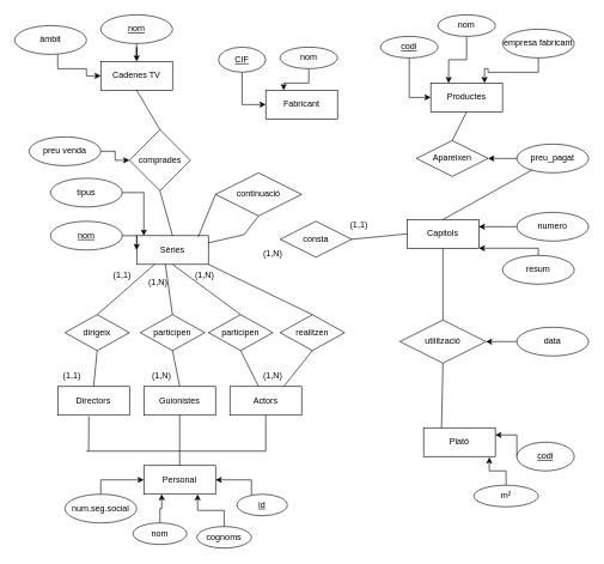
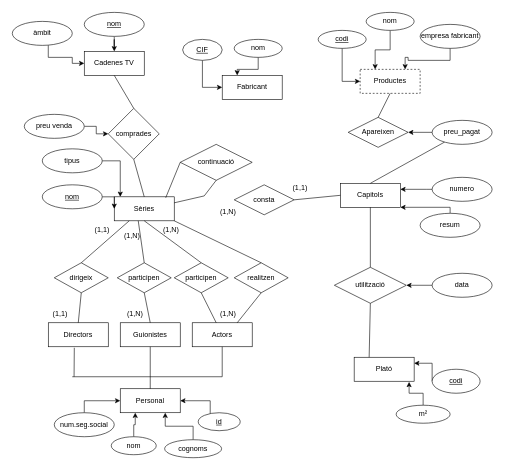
- <mxCell id="63" value="Productes" style="whiteSpace=wrap;html=1;align=center;" vertex="1" parent="1"><mxGeometry x="600" y="115" width="100" height="40" as="geometry" /></mxCell>
+ <mxCell id="63" value="Productes" style="whiteSpace=wrap;html=1;align=center;dashed=1;" vertex="1" parent="1"><mxGeometry x="600" y="115" width="100" height="40" as="geometry" /></mxCell>
- <mxCell id="50" value="cognoms" style="ellipse;whiteSpace=wrap;html=1;align=center;" vertex="1" parent="1"><mxGeometry x="274" y="732.5" width="76" height="30" as="geometry" /></mxCell>
+ <mxCell id="50" value="cognoms" style="ellipse;whiteSpace=wrap;html=1;align=center;" vertex="1" parent="1"><mxGeometry x="274" y="732.5" width="95" height="30" as="geometry" /></mxCell>
